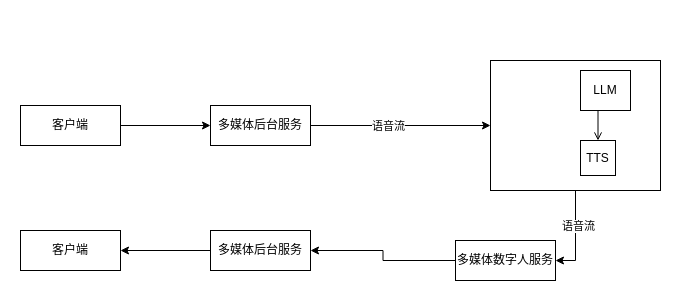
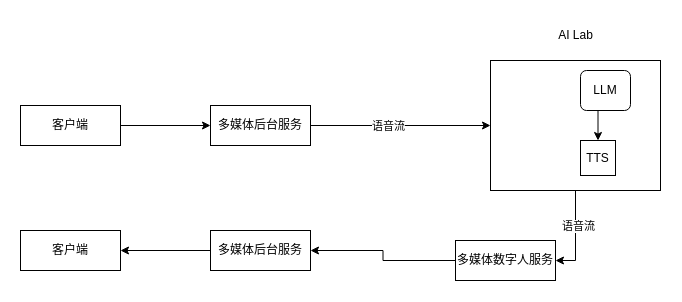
+ <mxCell id="15" value="AI Lab" style="text;html=1;align=center;verticalAlign=middle;resizable=0;points=[];autosize=1;strokeColor=none;fillColor=none;" vertex="1" parent="1"><mxGeometry x="545" y="20" width="60" height="30" as="geometry" /></mxCell>
- <mxCell id="17" value="LLM" style="rounded=0;whiteSpace=wrap;html=1;" vertex="1" parent="1"><mxGeometry x="580" y="70" width="50" height="40" as="geometry" /></mxCell>
+ <mxCell id="17" value="LLM" style="whiteSpace=wrap;html=1;rounded=1;" vertex="1" parent="1"><mxGeometry x="580" y="70" width="50" height="40" as="geometry" /></mxCell>
- <mxCell id="16" style="edgeStyle=orthogonalEdgeStyle;rounded=0;orthogonalLoop=1;jettySize=auto;html=1;exitX=0.5;exitY=1;exitDx=0;exitDy=0;entryX=0.5;entryY=0;entryDx=0;entryDy=0;endArrow=open;" edge="1" parent="1" source="17" target="18"><mxGeometry relative="1" as="geometry" /></mxCell>
+ <mxCell id="16" style="edgeStyle=orthogonalEdgeStyle;rounded=0;orthogonalLoop=1;jettySize=auto;html=1;exitX=0.5;exitY=1;exitDx=0;exitDy=0;entryX=0.5;entryY=0;entryDx=0;entryDy=0;" edge="1" parent="1" source="17" target="18"><mxGeometry relative="1" as="geometry" /></mxCell>
